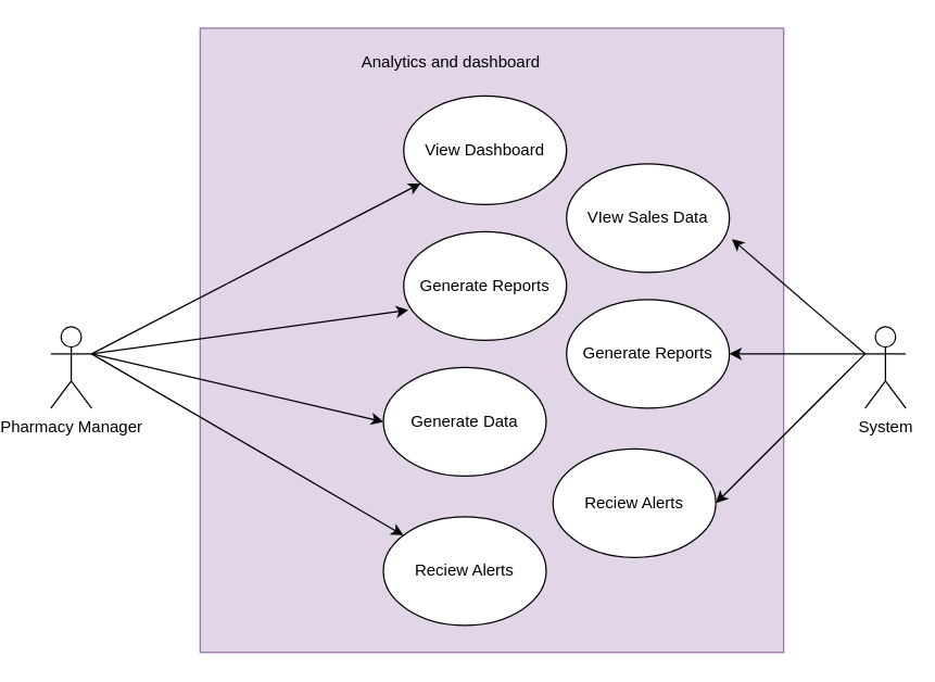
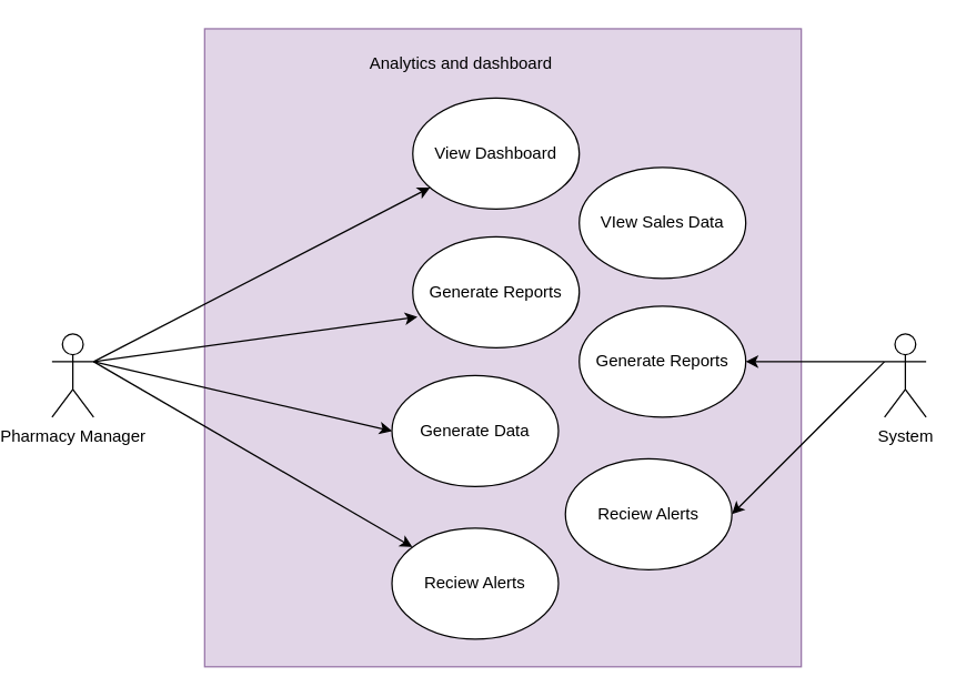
- <mxCell id="18" style="edgeStyle=none;rounded=0;orthogonalLoop=1;jettySize=auto;html=1;exitX=0;exitY=0.333;exitDx=0;exitDy=0;exitPerimeter=0;entryX=1.015;entryY=0.693;entryDx=0;entryDy=0;entryPerimeter=0;" parent="1" source="9" target="16" edge="1"><mxGeometry relative="1" as="geometry" /></mxCell>
